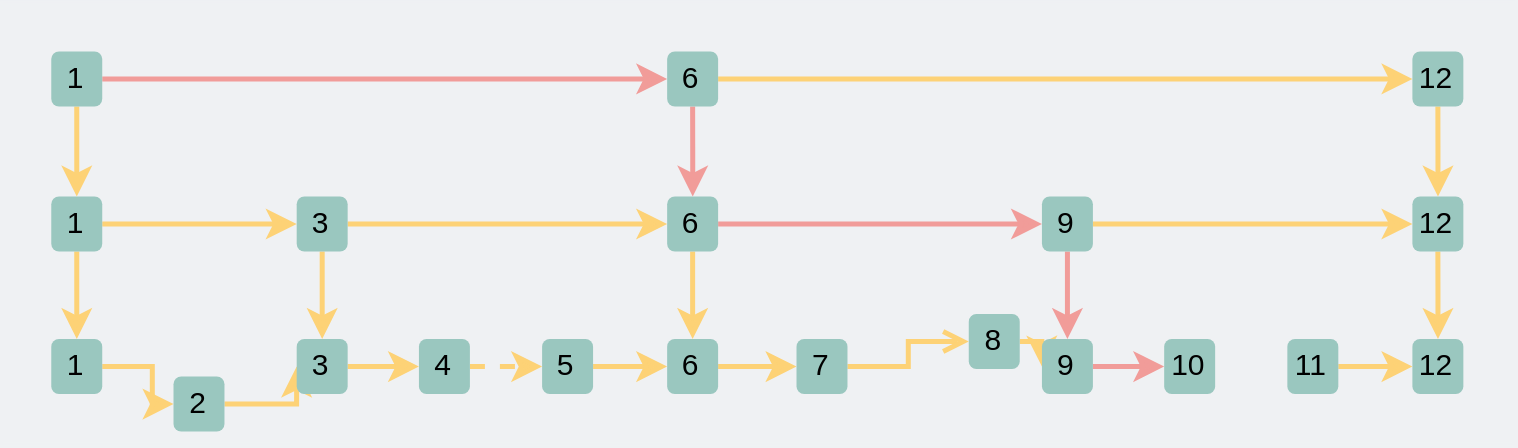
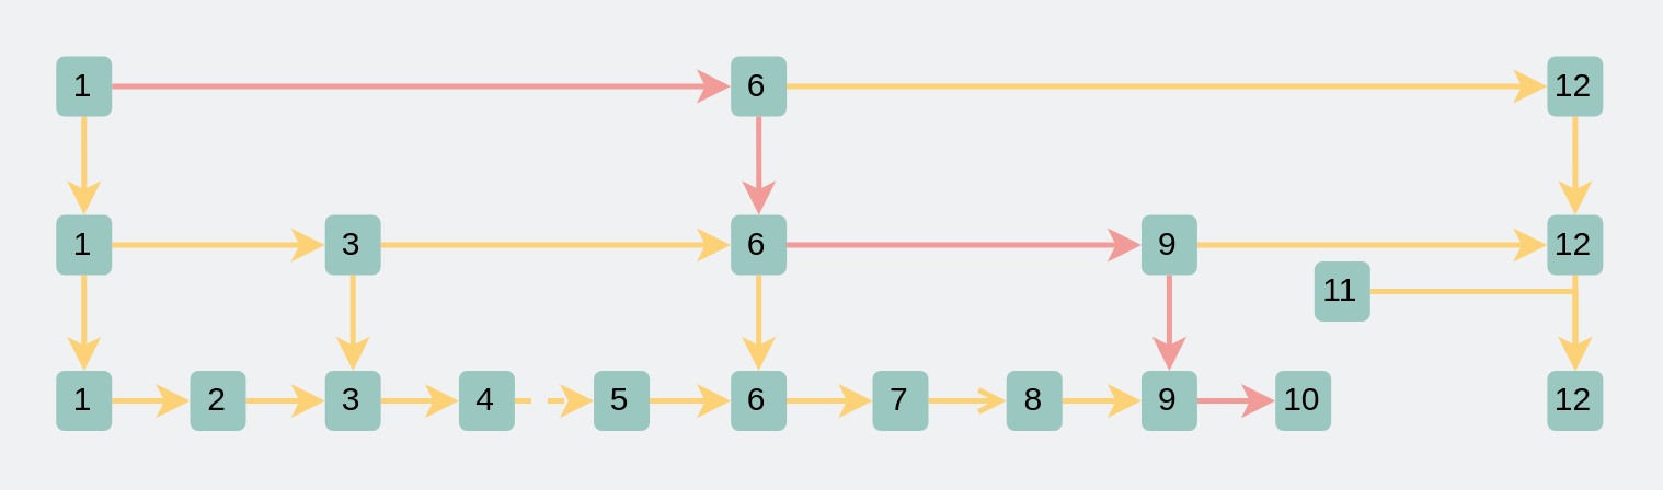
- <mxCell id="17" value="&lt;font&gt;8&lt;/font&gt;" style="rounded=1;whiteSpace=wrap;html=1;fillColor=#9AC7BF;strokeColor=none;fontColor=#000000;" parent="1" vertex="1"><mxGeometry x="386.88" y="125" width="20.38" height="22" as="geometry" /></mxCell>
+ <mxCell id="17" value="&lt;font&gt;8&lt;/font&gt;" style="rounded=1;whiteSpace=wrap;html=1;fillColor=#9AC7BF;strokeColor=none;fontColor=#000000;" parent="1" vertex="1"><mxGeometry x="366.88" y="135" width="20.38" height="22" as="geometry" /></mxCell>
- <mxCell id="22" value="&lt;font&gt;11&lt;/font&gt;" style="rounded=1;whiteSpace=wrap;html=1;fillColor=#9AC7BF;strokeColor=none;fontColor=#000000;" parent="1" vertex="1"><mxGeometry x="514.27" y="135" width="20.38" height="22" as="geometry" /></mxCell>
+ <mxCell id="22" value="&lt;font&gt;11&lt;/font&gt;" style="rounded=1;whiteSpace=wrap;html=1;fillColor=#9AC7BF;strokeColor=none;fontColor=#000000;" parent="1" vertex="1"><mxGeometry x="479.27" y="95" width="20.38" height="22" as="geometry" /></mxCell>
- <mxCell id="5" value="&lt;font&gt;2&lt;/font&gt;" style="rounded=1;whiteSpace=wrap;html=1;fillColor=#9AC7BF;strokeColor=none;fontColor=#000000;" parent="1" vertex="1"><mxGeometry x="68.88" y="150" width="20.38" height="22" as="geometry" /></mxCell>
+ <mxCell id="5" value="&lt;font&gt;2&lt;/font&gt;" style="rounded=1;whiteSpace=wrap;html=1;fillColor=#9AC7BF;strokeColor=none;fontColor=#000000;" parent="1" vertex="1"><mxGeometry x="68.88" y="135" width="20.38" height="22" as="geometry" /></mxCell>
